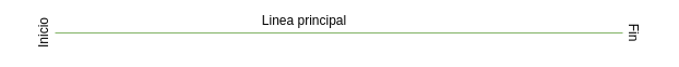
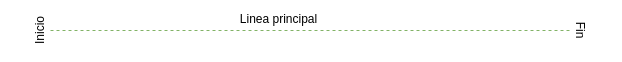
- <mxCell id="2" value="" style="endArrow=none;html=1;exitX=0.5;exitY=1;exitDx=0;exitDy=0;entryX=0.5;entryY=1;entryDx=0;entryDy=0;fillColor=#d5e8d4;strokeColor=#82b366;" edge="1" parent="1" source="4" target="5"><mxGeometry width="50" height="50" relative="1" as="geometry"><mxPoint x="70" y="30" as="sourcePoint" /><mxPoint x="410" y="30" as="targetPoint" /></mxGeometry></mxCell>
+ <mxCell id="2" value="" style="endArrow=none;html=1;exitX=0.5;exitY=1;exitDx=0;exitDy=0;entryX=0.5;entryY=1;entryDx=0;entryDy=0;fillColor=#d5e8d4;strokeColor=#82b366;dashed=1;" edge="1" parent="1" source="4" target="5"><mxGeometry width="50" height="50" relative="1" as="geometry"><mxPoint x="70" y="30" as="sourcePoint" /><mxPoint x="410" y="30" as="targetPoint" /></mxGeometry></mxCell>
